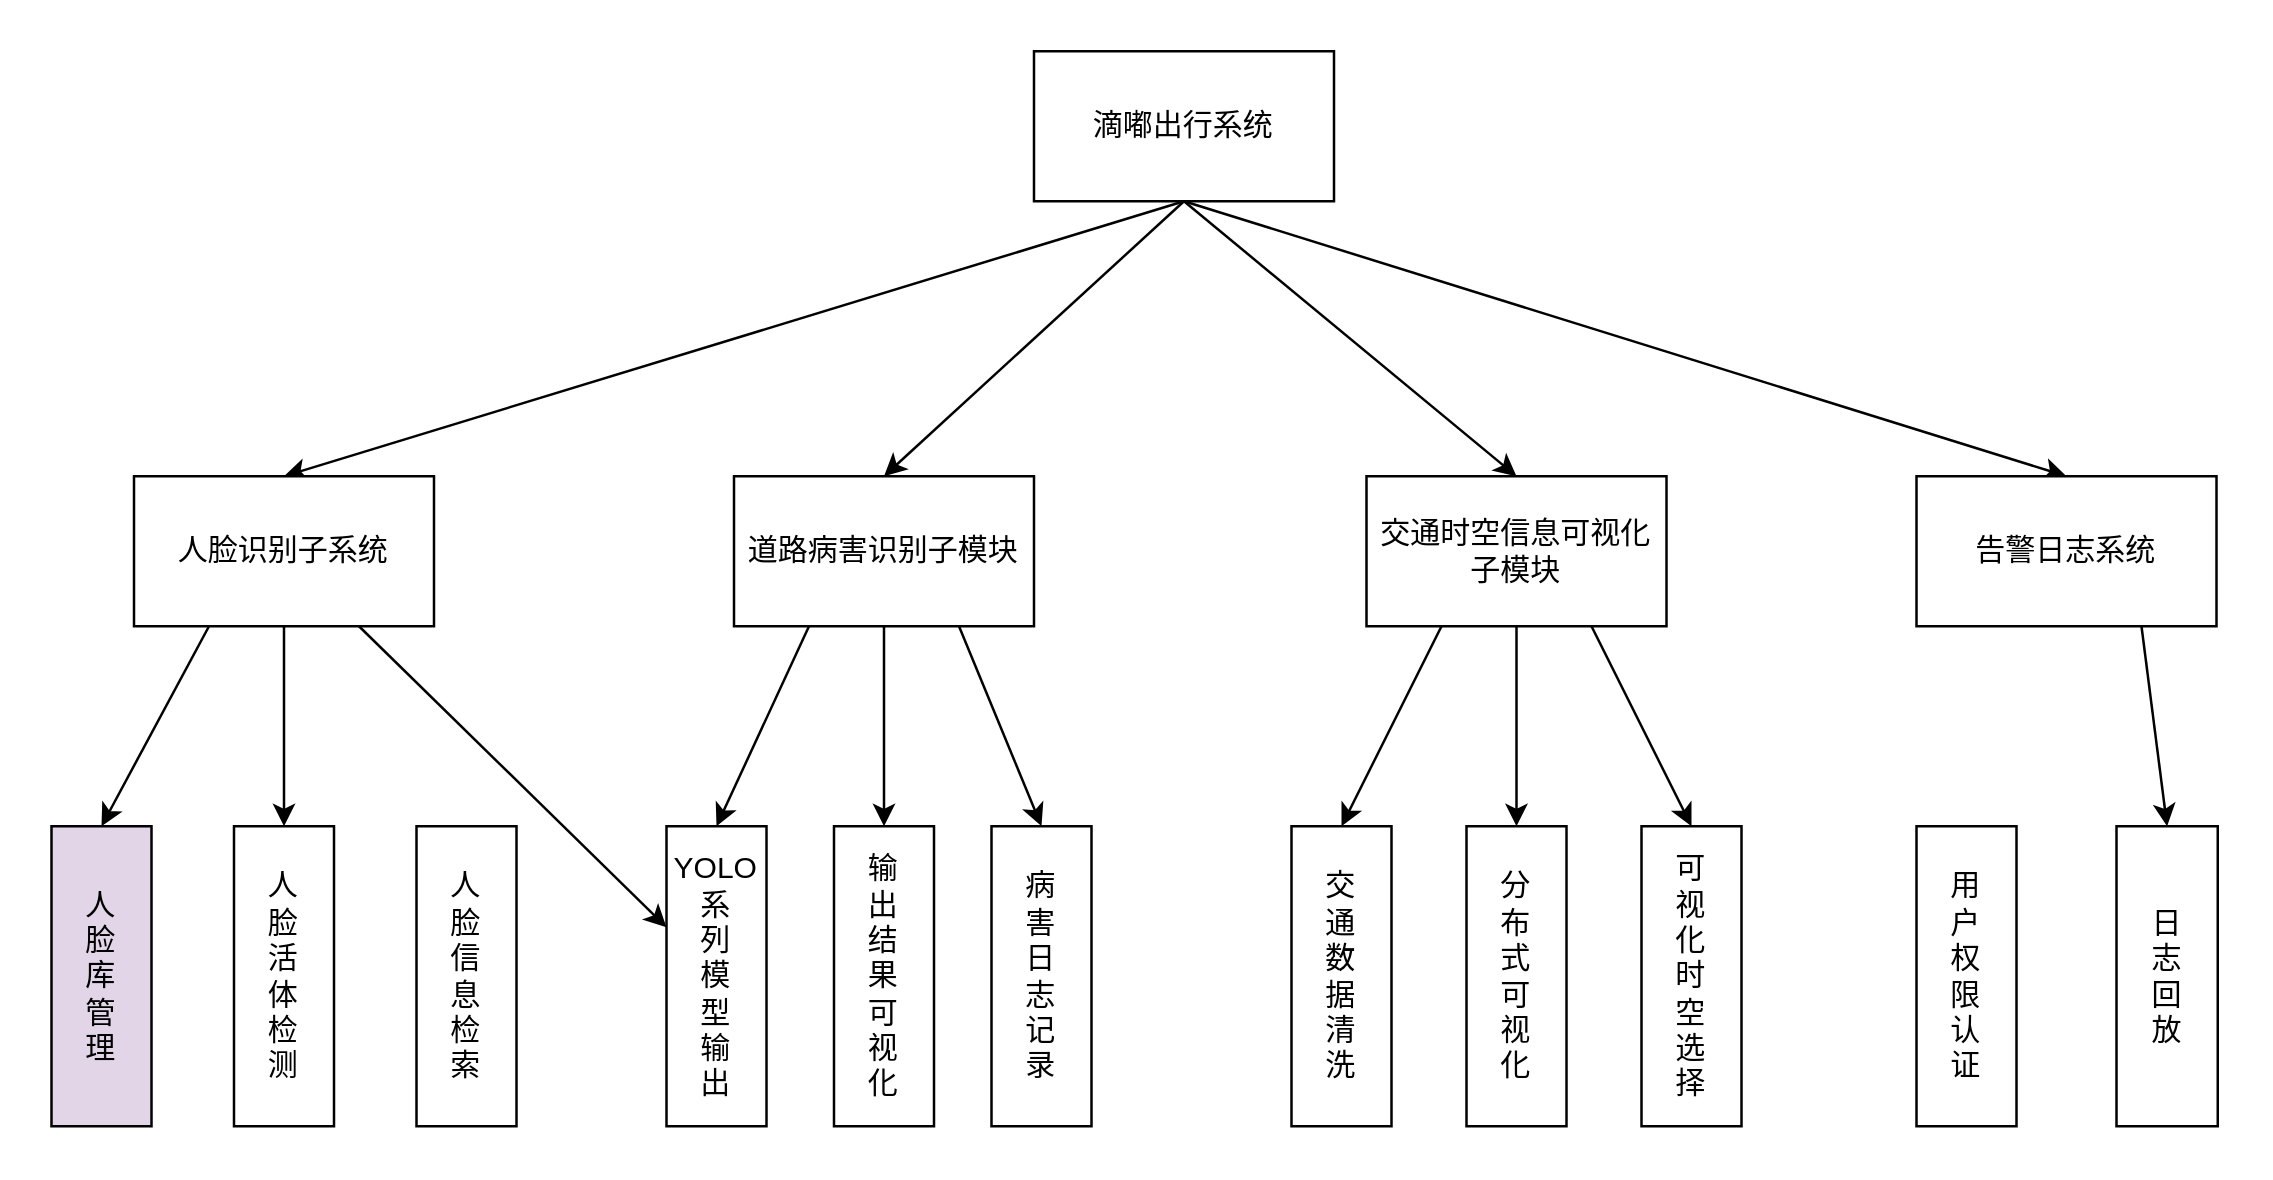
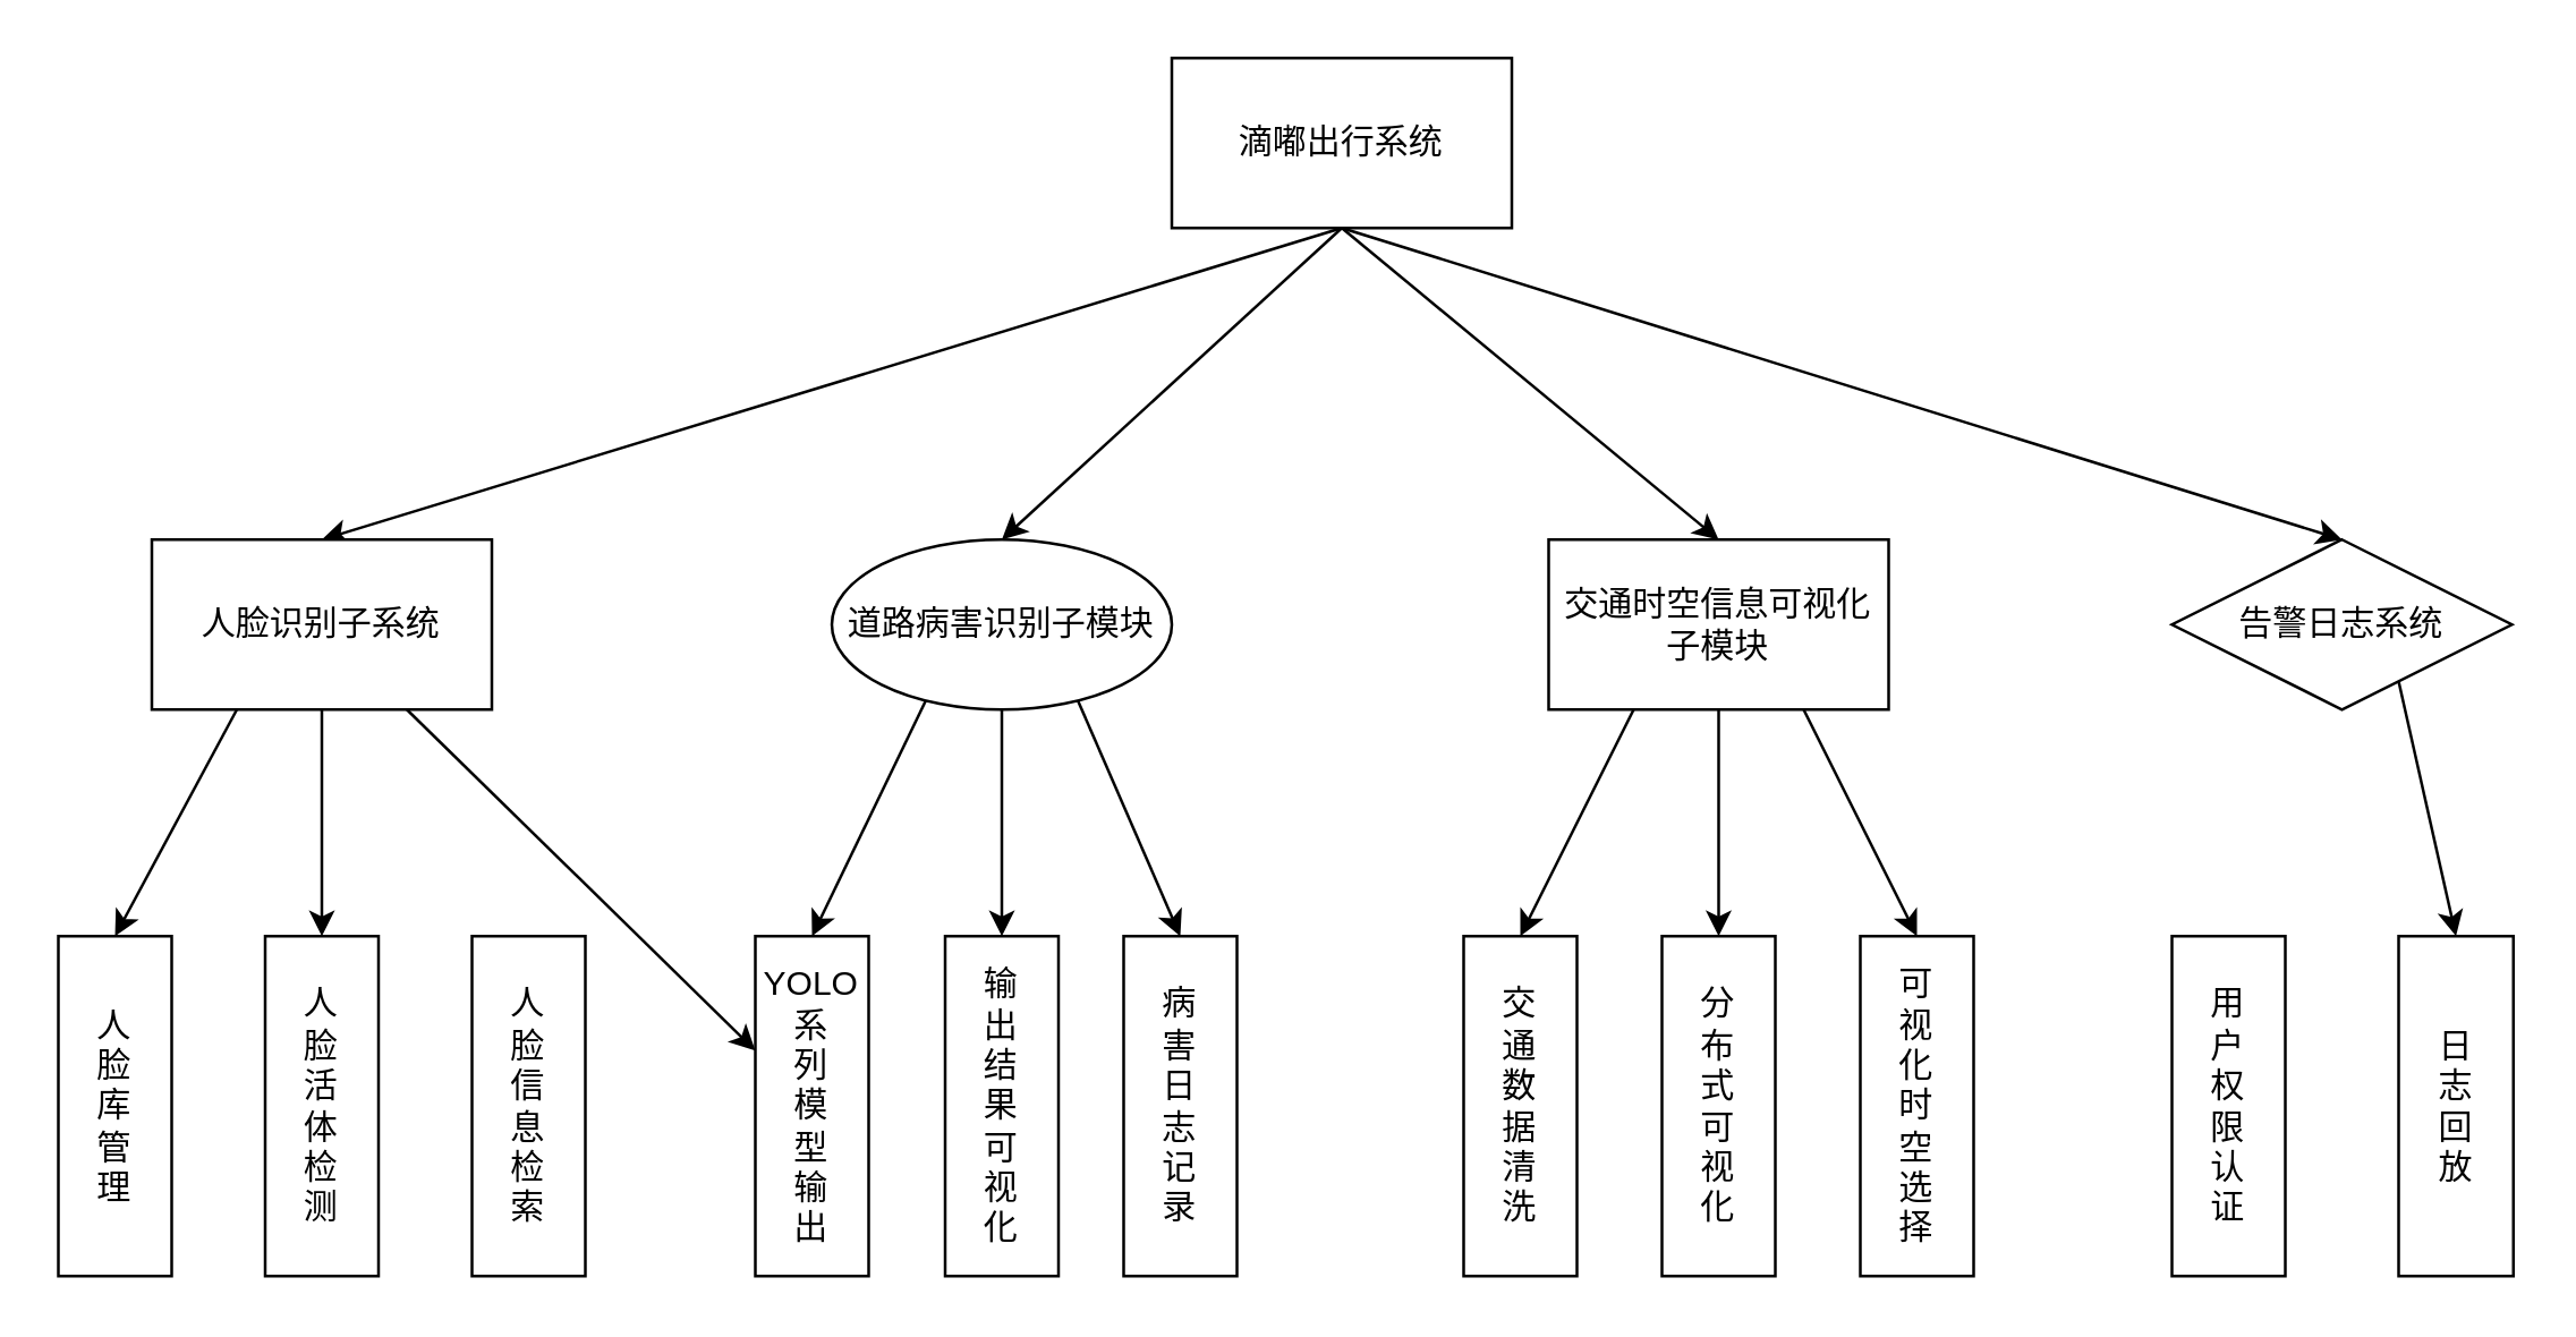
- <mxCell id="18" value="道路病害识别子模块" style="rounded=0;whiteSpace=wrap;html=1;" vertex="1" parent="1"><mxGeometry x="293" y="190" width="120" height="60" as="geometry" /></mxCell>
+ <mxCell id="18" value="道路病害识别子模块" style="ellipse;whiteSpace=wrap;html=1;" vertex="1" parent="1"><mxGeometry x="293" y="190" width="120" height="60" as="geometry" /></mxCell>
- <mxCell id="20" value="告警日志系统" style="rounded=0;whiteSpace=wrap;html=1;" vertex="1" parent="1"><mxGeometry x="766" y="190" width="120" height="60" as="geometry" /></mxCell>
+ <mxCell id="20" value="告警日志系统" style="rhombus;whiteSpace=wrap;html=1;" vertex="1" parent="1"><mxGeometry x="766" y="190" width="120" height="60" as="geometry" /></mxCell>
- <mxCell id="29" value="人&lt;div&gt;脸&lt;/div&gt;&lt;div&gt;库&lt;/div&gt;&lt;div&gt;&lt;span style=&quot;color: rgb(0, 0, 0);&quot;&gt;管&lt;/span&gt;&lt;/div&gt;&lt;div&gt;&lt;span style=&quot;color: rgb(0, 0, 0);&quot;&gt;理&lt;/span&gt;&lt;/div&gt;" style="rounded=0;whiteSpace=wrap;html=1;fillColor=#e1d5e7;" vertex="1" parent="1"><mxGeometry x="20" y="330" width="40" height="120" as="geometry" /></mxCell>
+ <mxCell id="29" value="人&lt;div&gt;脸&lt;/div&gt;&lt;div&gt;库&lt;/div&gt;&lt;div&gt;&lt;span style=&quot;color: rgb(0, 0, 0);&quot;&gt;管&lt;/span&gt;&lt;/div&gt;&lt;div&gt;&lt;span style=&quot;color: rgb(0, 0, 0);&quot;&gt;理&lt;/span&gt;&lt;/div&gt;" style="rounded=0;whiteSpace=wrap;html=1;" vertex="1" parent="1"><mxGeometry x="20" y="330" width="40" height="120" as="geometry" /></mxCell>
